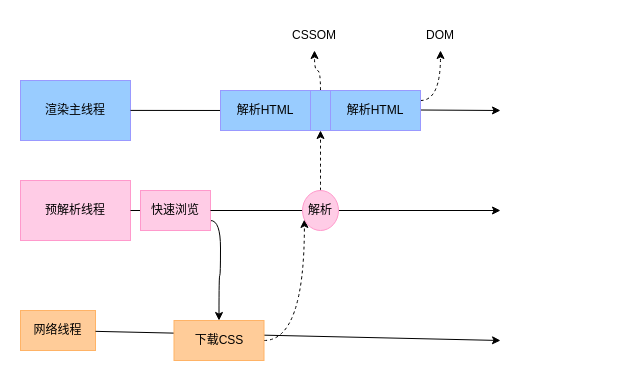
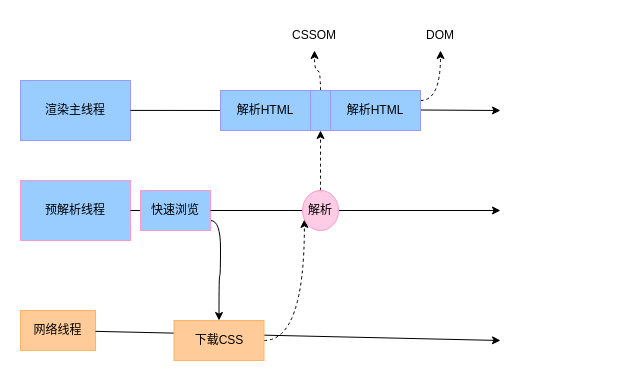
- <mxCell id="3" value="预解析线程" style="rounded=0;whiteSpace=wrap;html=1;fillColor=#FFCCE6;fontColor=#000000;strokeColor=#FF99CC;" parent="1" vertex="1"><mxGeometry x="20" y="180" width="110" height="60" as="geometry" /></mxCell>
+ <mxCell id="3" value="预解析线程" style="rounded=0;whiteSpace=wrap;html=1;fillColor=#99ccff;fontColor=#000000;strokeColor=#FF99CC;" parent="1" vertex="1"><mxGeometry x="20" y="180" width="110" height="60" as="geometry" /></mxCell>
- <mxCell id="14" value="快速浏览" style="rounded=0;whiteSpace=wrap;html=1;fontColor=#000000;fillColor=#FFCCE6;strokeColor=#FF99CC;" parent="1" vertex="1"><mxGeometry x="140" y="190" width="70" height="40" as="geometry" /></mxCell>
+ <mxCell id="14" value="快速浏览" style="rounded=0;whiteSpace=wrap;html=1;fontColor=#000000;fillColor=#99ccff;strokeColor=#FF99CC;" parent="1" vertex="1"><mxGeometry x="140" y="190" width="70" height="40" as="geometry" /></mxCell>
